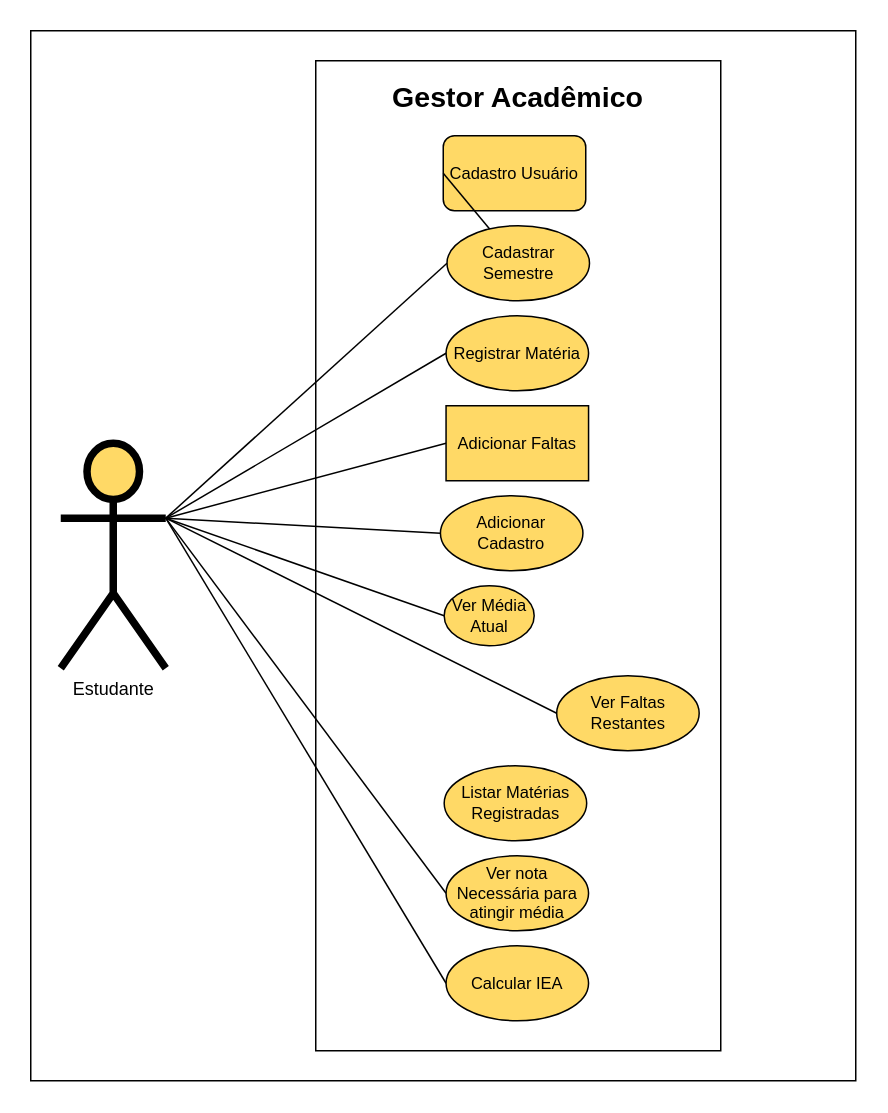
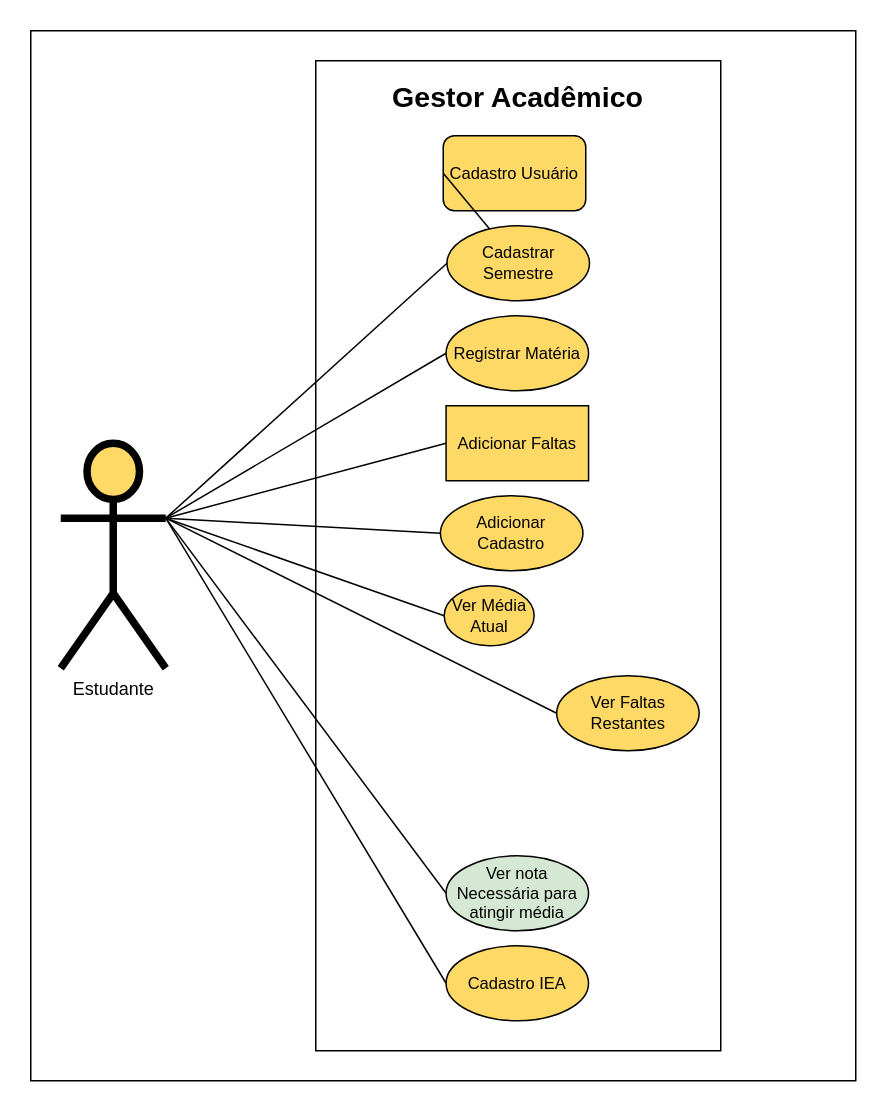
- <mxCell id="17" value="Listar Matérias Registradas" style="ellipse;whiteSpace=wrap;html=1;fontSize=11;fillColor=#FFD966;" vertex="1" parent="4"><mxGeometry x="255.62" y="470" width="95" height="50" as="geometry" /></mxCell>
- <mxCell id="19" value="Ver nota Necessária para atingir média" style="ellipse;whiteSpace=wrap;html=1;fontSize=11;fillColor=#FFD966;" vertex="1" parent="4"><mxGeometry x="256.87" y="530" width="95" height="50" as="geometry" /></mxCell>
+ <mxCell id="19" value="Ver nota Necessária para atingir média" style="ellipse;whiteSpace=wrap;html=1;fontSize=11;fillColor=#d5e8d4;" vertex="1" parent="4"><mxGeometry x="256.87" y="530" width="95" height="50" as="geometry" /></mxCell>
- <mxCell id="21" value="Calcular IEA" style="ellipse;whiteSpace=wrap;html=1;fontSize=11;fillColor=#FFD966;" vertex="1" parent="4"><mxGeometry x="256.87" y="590" width="95" height="50" as="geometry" /></mxCell>
+ <mxCell id="21" value="Cadastro IEA" style="ellipse;whiteSpace=wrap;html=1;fontSize=11;fillColor=#FFD966;" vertex="1" parent="4"><mxGeometry x="256.87" y="590" width="95" height="50" as="geometry" /></mxCell>
